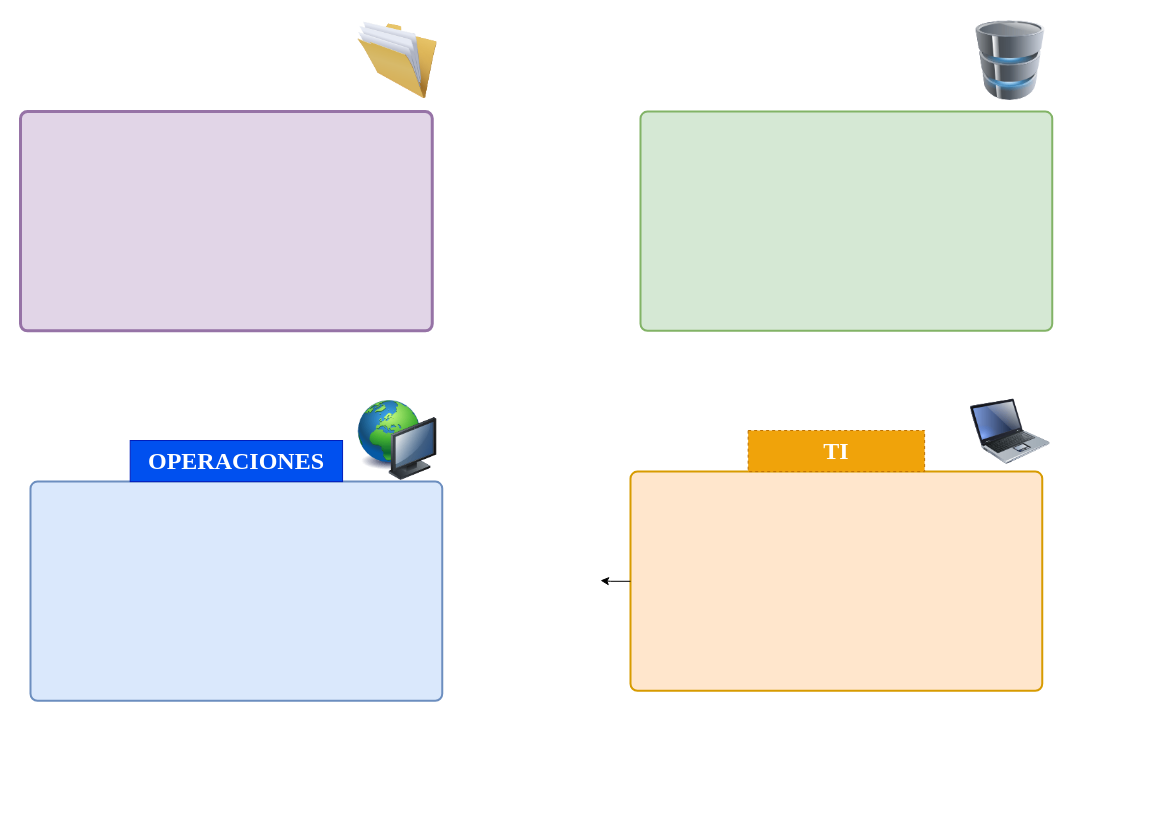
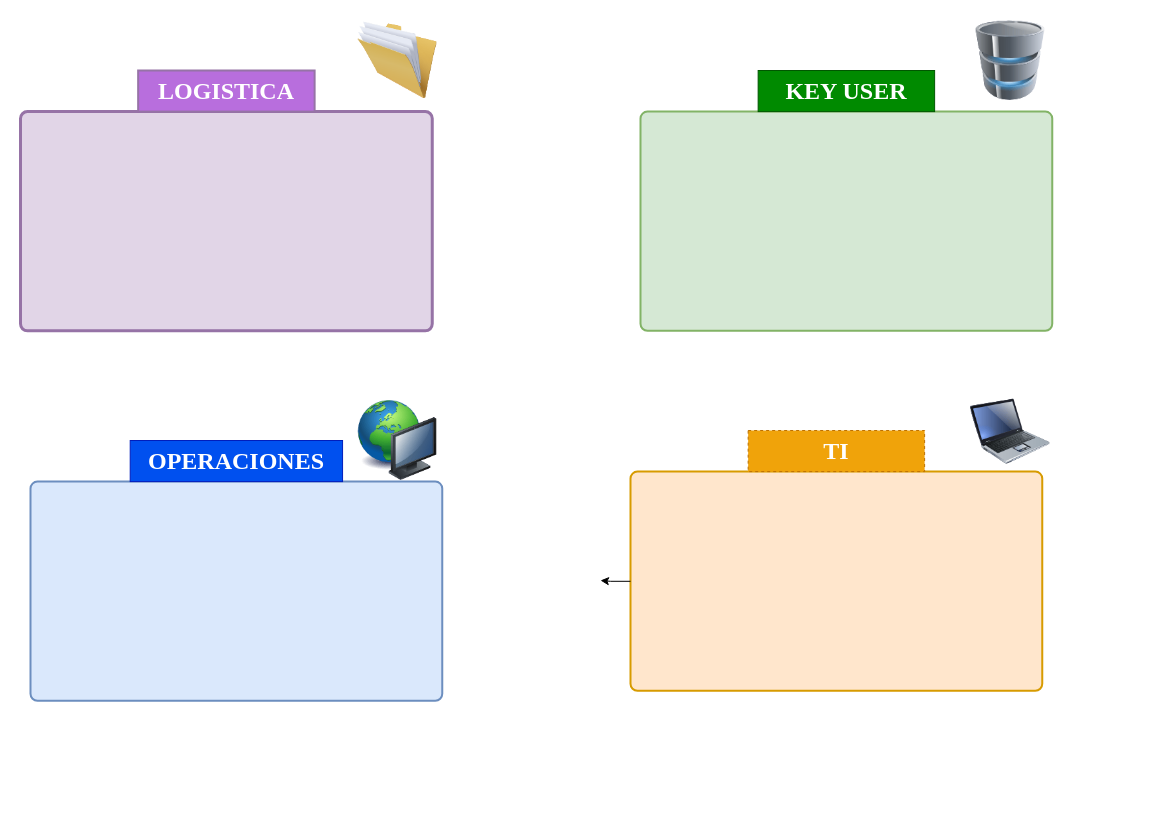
+ <mxCell id="4" value="&lt;h1&gt;&lt;b&gt;&lt;font&gt;LOGISTICA&lt;/font&gt;&lt;/b&gt;&lt;/h1&gt;" style="rounded=0;whiteSpace=wrap;html=1;fillColor=#b86edd;strokeColor=#9673a6;gradientColor=none;strokeWidth=2;shadow=0;fontColor=#ffffff;fontFamily=Verdana;" vertex="1" parent="2"><mxGeometry x="117.647" width="176.471" height="41.111" as="geometry" /></mxCell>
+ <mxCell id="8" value="&lt;h1&gt;&lt;font face=&quot;Verdana&quot;&gt;KEY USER&lt;/font&gt;&lt;/h1&gt;" style="rounded=0;whiteSpace=wrap;html=1;fillColor=#008a00;fontColor=#ffffff;strokeColor=#005700;" vertex="1" parent="6"><mxGeometry x="117.647" width="176.471" height="41.111" as="geometry" /></mxCell>
